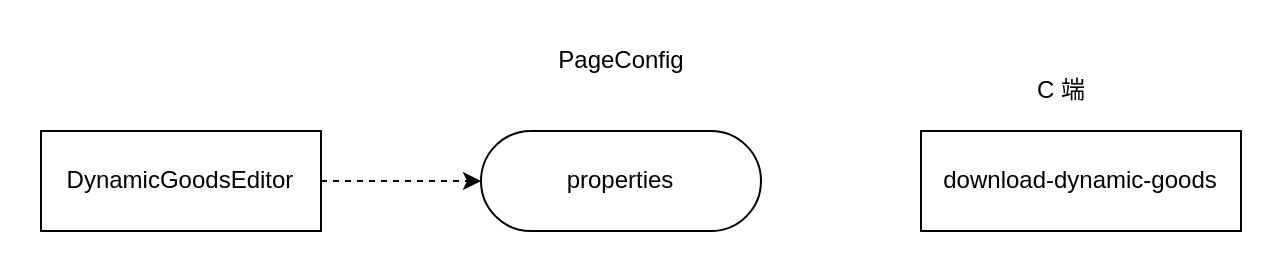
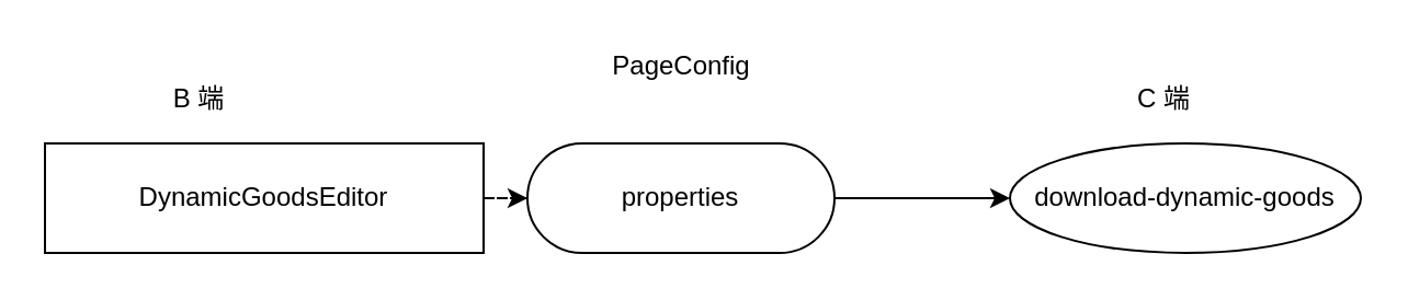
+ <mxCell id="7" value="B 端" style="text;html=1;align=center;verticalAlign=middle;resizable=0;points=[];autosize=1;" vertex="1" parent="1"><mxGeometry x="70" y="35" width="40" height="20" as="geometry" /></mxCell>
- <mxCell id="3" value="DynamicGoodsEditor" style="rounded=0;whiteSpace=wrap;html=1;" vertex="1" parent="1"><mxGeometry x="20" y="65" width="140" height="50" as="geometry" /></mxCell>
+ <mxCell id="3" value="DynamicGoodsEditor" style="rounded=0;whiteSpace=wrap;html=1;" vertex="1" parent="1"><mxGeometry x="20" y="65" width="200" height="50" as="geometry" /></mxCell>
+ <mxCell id="4" value="" style="edgeStyle=orthogonalEdgeStyle;rounded=0;orthogonalLoop=1;jettySize=auto;html=1;" edge="1" parent="1" source="5" target="8"><mxGeometry relative="1" as="geometry" /></mxCell>
- <mxCell id="8" value="download-dynamic-goods" style="rounded=0;whiteSpace=wrap;html=1;" vertex="1" parent="1"><mxGeometry x="460" y="65" width="160" height="50" as="geometry" /></mxCell>
+ <mxCell id="8" value="download-dynamic-goods" style="ellipse;whiteSpace=wrap;html=1;" vertex="1" parent="1"><mxGeometry x="460" y="65" width="160" height="50" as="geometry" /></mxCell>
